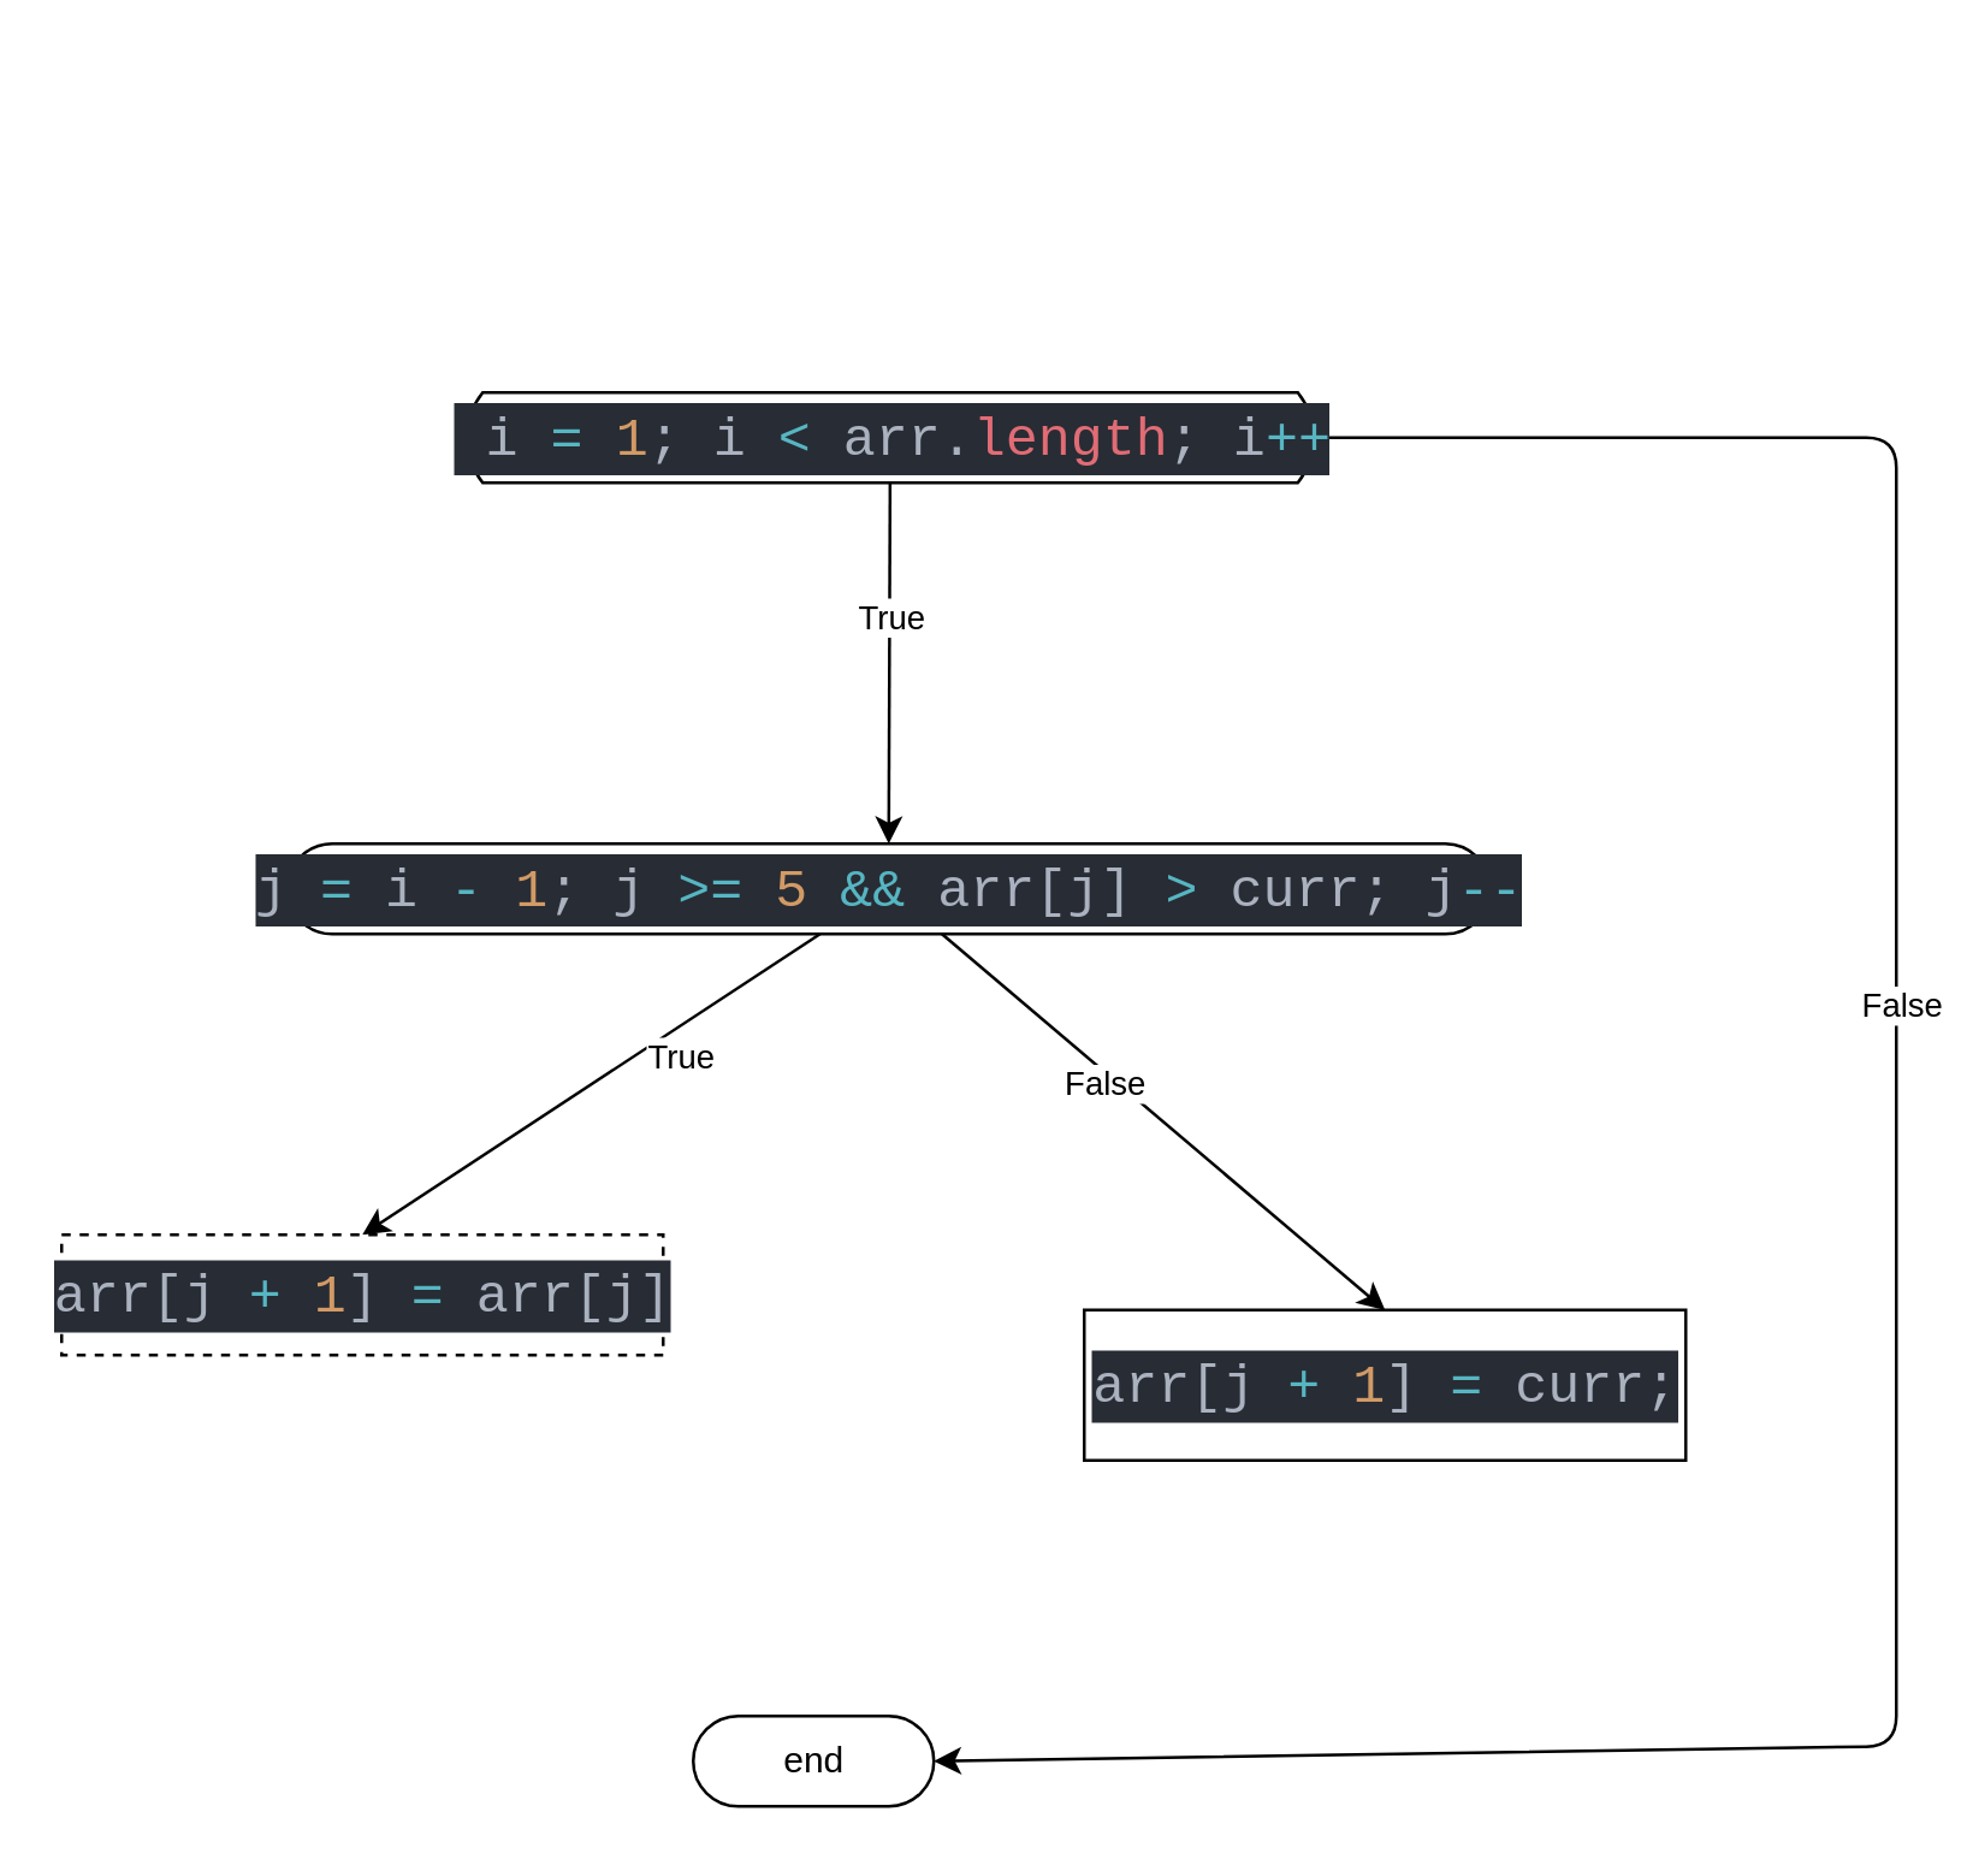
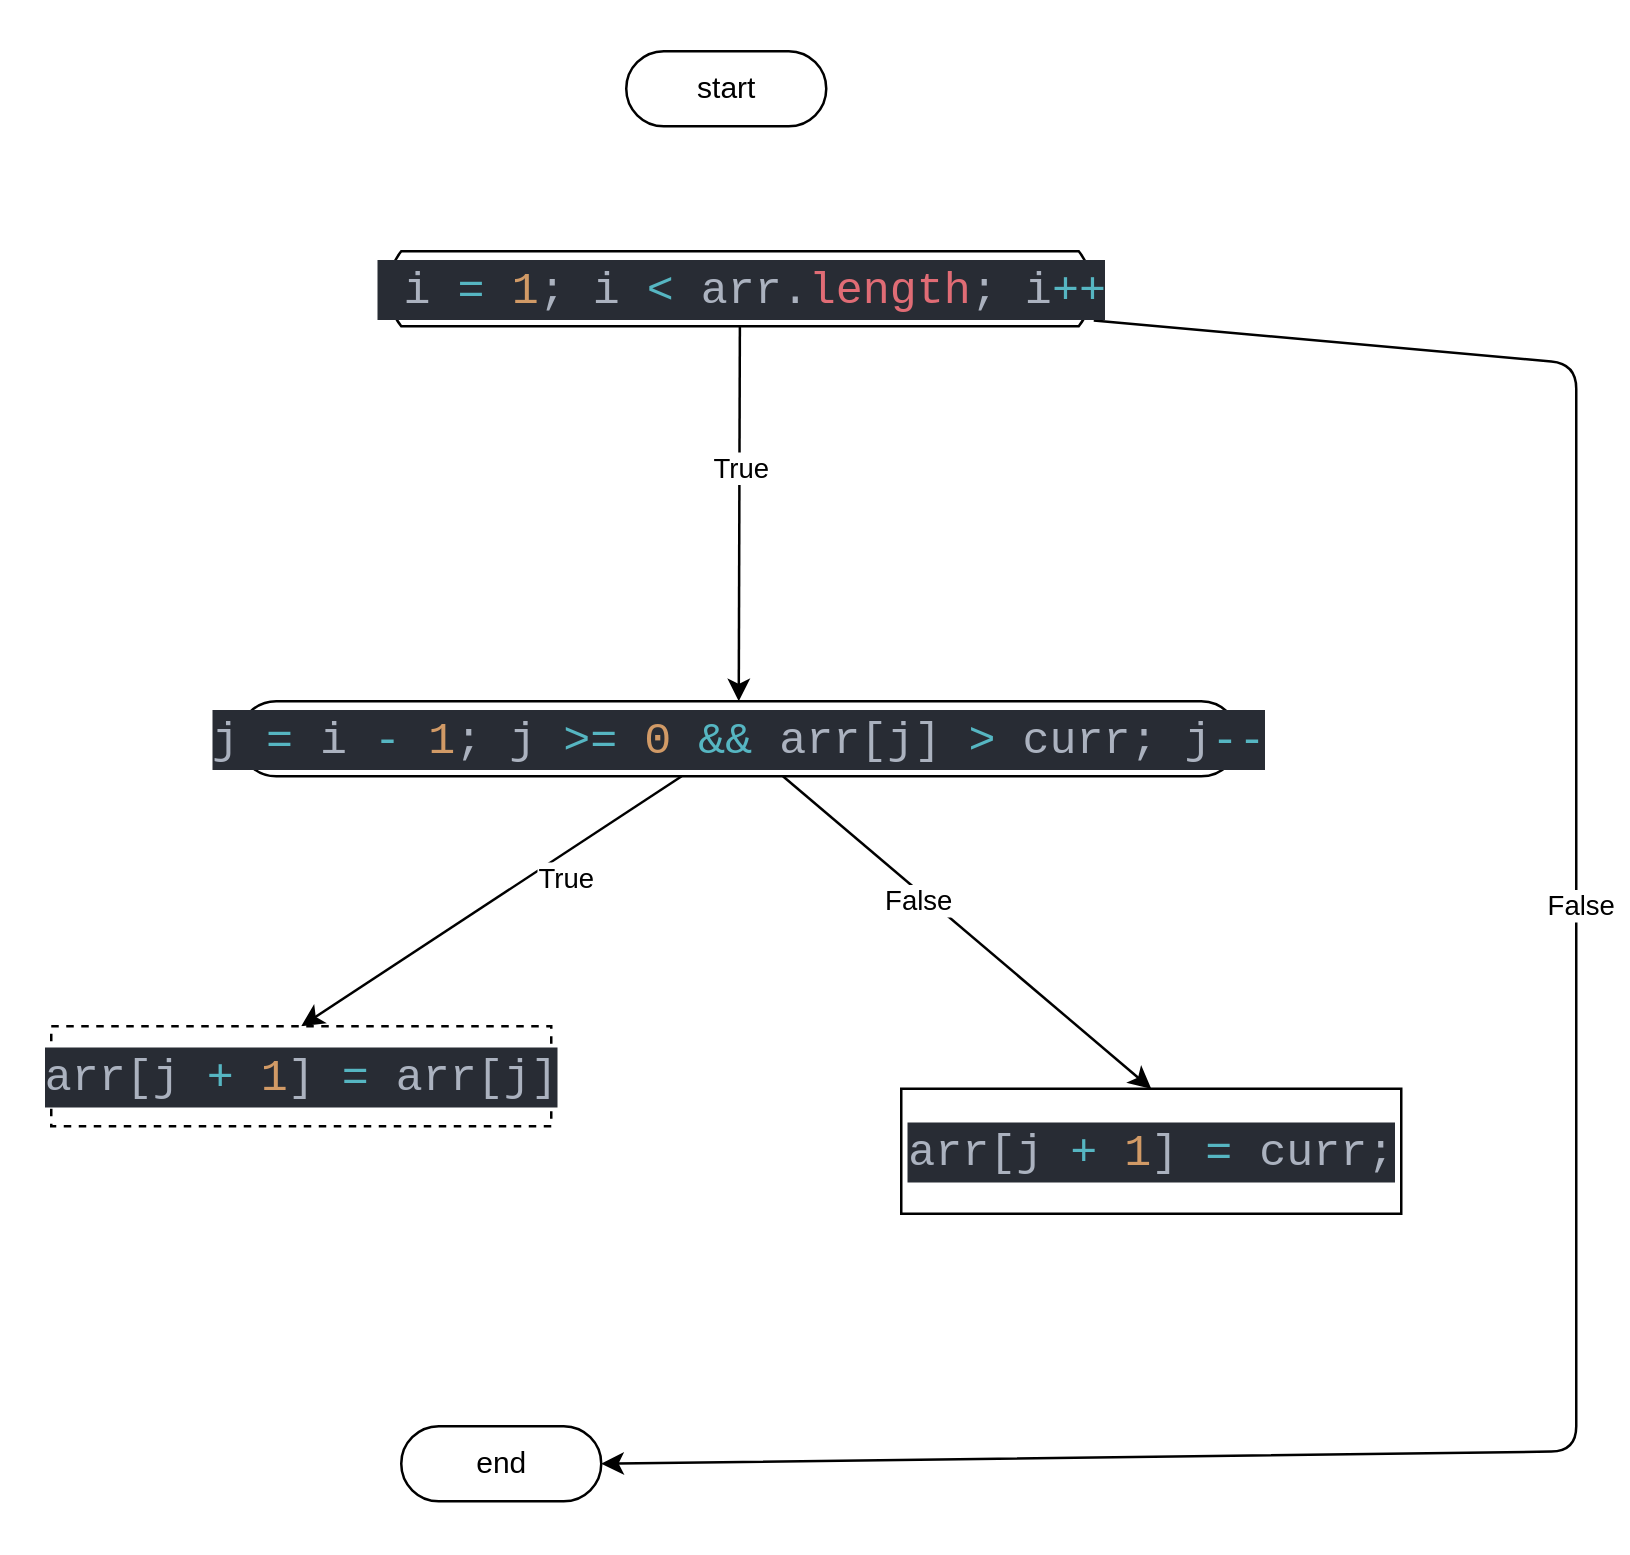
+ <mxCell id="3" value="start" style="html=1;dashed=0;whitespace=wrap;shape=mxgraph.dfd.start" vertex="1" parent="1"><mxGeometry x="250" y="20" width="80" height="30" as="geometry" /></mxCell>
- <mxCell id="8" value="&lt;div style=&quot;color: rgb(171, 178, 191); background-color: rgb(40, 44, 52); font-family: MontserratAlternates-Regular, Consolas, &amp;quot;Courier New&amp;quot;, monospace; font-size: 18px; line-height: 24px;&quot;&gt;&amp;nbsp;i &lt;span style=&quot;color: #56b6c2;&quot;&gt;=&lt;/span&gt; &lt;span style=&quot;color: #d19a66;&quot;&gt;1&lt;/span&gt;; i &lt;span style=&quot;color: #56b6c2;&quot;&gt;&amp;lt;&lt;/span&gt; arr.&lt;span style=&quot;color: #e06c75;&quot;&gt;length&lt;/span&gt;; i&lt;span style=&quot;color: #56b6c2;&quot;&gt;++&lt;/span&gt;&lt;/div&gt;" style="html=1;dashed=0;whitespace=wrap;shape=mxgraph.dfd.loop" vertex="1" parent="1"><mxGeometry x="154" y="130" width="283" height="30" as="geometry" /></mxCell>
+ <mxCell id="8" value="&lt;div style=&quot;color: rgb(171, 178, 191); background-color: rgb(40, 44, 52); font-family: MontserratAlternates-Regular, Consolas, &amp;quot;Courier New&amp;quot;, monospace; font-size: 18px; line-height: 24px;&quot;&gt;&amp;nbsp;i &lt;span style=&quot;color: #56b6c2;&quot;&gt;=&lt;/span&gt; &lt;span style=&quot;color: #d19a66;&quot;&gt;1&lt;/span&gt;; i &lt;span style=&quot;color: #56b6c2;&quot;&gt;&amp;lt;&lt;/span&gt; arr.&lt;span style=&quot;color: #e06c75;&quot;&gt;length&lt;/span&gt;; i&lt;span style=&quot;color: #56b6c2;&quot;&gt;++&lt;/span&gt;&lt;/div&gt;" style="html=1;dashed=0;whitespace=wrap;shape=mxgraph.dfd.loop" vertex="1" parent="1"><mxGeometry x="154" y="100" width="283" height="30" as="geometry" /></mxCell>
- <mxCell id="13" value="&lt;div style=&quot;color: rgb(171, 178, 191); background-color: rgb(40, 44, 52); font-family: MontserratAlternates-Regular, Consolas, &amp;quot;Courier New&amp;quot;, monospace; font-size: 18px; line-height: 24px;&quot;&gt;j &lt;span style=&quot;color: #56b6c2;&quot;&gt;=&lt;/span&gt; i &lt;span style=&quot;color: #56b6c2;&quot;&gt;-&lt;/span&gt; &lt;span style=&quot;color: #d19a66;&quot;&gt;1&lt;/span&gt;; j &lt;span style=&quot;color: #56b6c2;&quot;&gt;&amp;gt;=&lt;/span&gt; &lt;span style=&quot;color: #d19a66;&quot;&gt;5&lt;/span&gt; &lt;span style=&quot;color: #56b6c2;&quot;&gt;&amp;amp;&amp;amp;&lt;/span&gt; arr[j] &lt;span style=&quot;color: #56b6c2;&quot;&gt;&amp;gt;&lt;/span&gt; curr; j&lt;span style=&quot;color: #56b6c2;&quot;&gt;--&lt;/span&gt;&lt;/div&gt;" style="html=1;dashed=0;whitespace=wrap;shape=mxgraph.dfd.start" vertex="1" parent="1"><mxGeometry x="95" y="280" width="400" height="30" as="geometry" /></mxCell>
+ <mxCell id="13" value="&lt;div style=&quot;color: rgb(171, 178, 191); background-color: rgb(40, 44, 52); font-family: MontserratAlternates-Regular, Consolas, &amp;quot;Courier New&amp;quot;, monospace; font-size: 18px; line-height: 24px;&quot;&gt;j &lt;span style=&quot;color: #56b6c2;&quot;&gt;=&lt;/span&gt; i &lt;span style=&quot;color: #56b6c2;&quot;&gt;-&lt;/span&gt; &lt;span style=&quot;color: #d19a66;&quot;&gt;1&lt;/span&gt;; j &lt;span style=&quot;color: #56b6c2;&quot;&gt;&amp;gt;=&lt;/span&gt; &lt;span style=&quot;color: #d19a66;&quot;&gt;0&lt;/span&gt; &lt;span style=&quot;color: #56b6c2;&quot;&gt;&amp;amp;&amp;amp;&lt;/span&gt; arr[j] &lt;span style=&quot;color: #56b6c2;&quot;&gt;&amp;gt;&lt;/span&gt; curr; j&lt;span style=&quot;color: #56b6c2;&quot;&gt;--&lt;/span&gt;&lt;/div&gt;" style="html=1;dashed=0;whitespace=wrap;shape=mxgraph.dfd.start" vertex="1" parent="1"><mxGeometry x="95" y="280" width="400" height="30" as="geometry" /></mxCell>
- <mxCell id="2" value="end" style="html=1;dashed=0;whitespace=wrap;shape=mxgraph.dfd.start" vertex="1" parent="1"><mxGeometry x="230" y="570" width="80" height="30" as="geometry" /></mxCell>
+ <mxCell id="2" value="end" style="html=1;dashed=0;whitespace=wrap;shape=mxgraph.dfd.start" vertex="1" parent="1"><mxGeometry x="160" y="570" width="80" height="30" as="geometry" /></mxCell>
